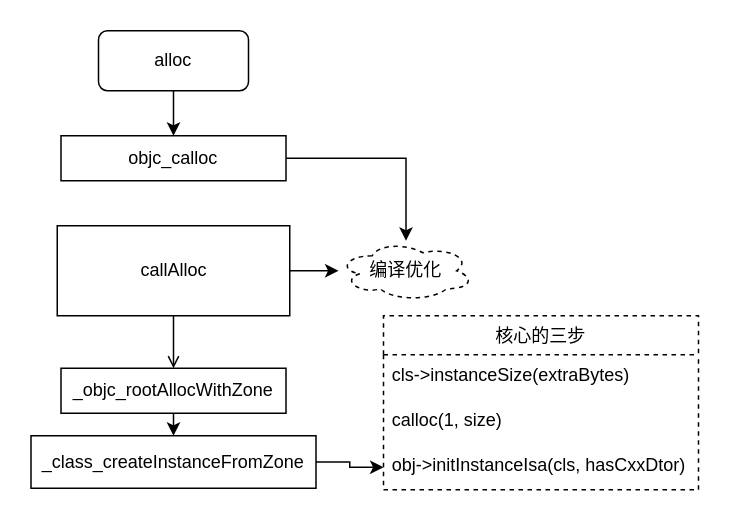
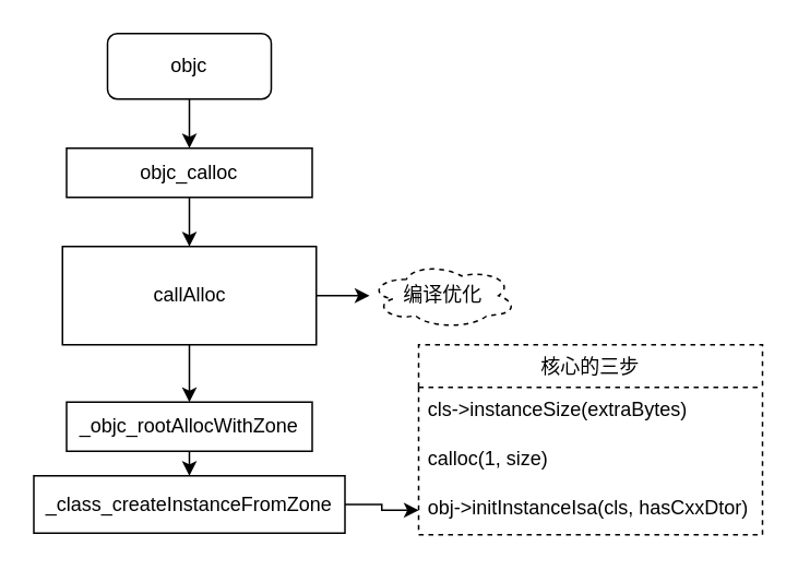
- <mxCell id="3" value="alloc" style="rounded=1;whiteSpace=wrap;html=1;" vertex="1" parent="1"><mxGeometry x="65" y="20" width="100" height="40" as="geometry" /></mxCell>
+ <mxCell id="3" value="objc" style="rounded=1;whiteSpace=wrap;html=1;" vertex="1" parent="1"><mxGeometry x="65" y="20" width="100" height="40" as="geometry" /></mxCell>
- <mxCell id="4" value="" style="edgeStyle=orthogonalEdgeStyle;rounded=0;orthogonalLoop=1;jettySize=auto;html=1;" edge="1" parent="1" source="5" target="11"><mxGeometry relative="1" as="geometry" /></mxCell>
+ <mxCell id="4" value="" style="edgeStyle=orthogonalEdgeStyle;rounded=0;orthogonalLoop=1;jettySize=auto;html=1;" edge="1" parent="1" source="5" target="8"><mxGeometry relative="1" as="geometry" /></mxCell>
- <mxCell id="6" value="" style="edgeStyle=orthogonalEdgeStyle;rounded=0;orthogonalLoop=1;jettySize=auto;html=1;endArrow=open;" edge="1" parent="1" source="8" target="10"><mxGeometry relative="1" as="geometry" /></mxCell>
+ <mxCell id="6" value="" style="edgeStyle=orthogonalEdgeStyle;rounded=0;orthogonalLoop=1;jettySize=auto;html=1;" edge="1" parent="1" source="8" target="10"><mxGeometry relative="1" as="geometry" /></mxCell>
